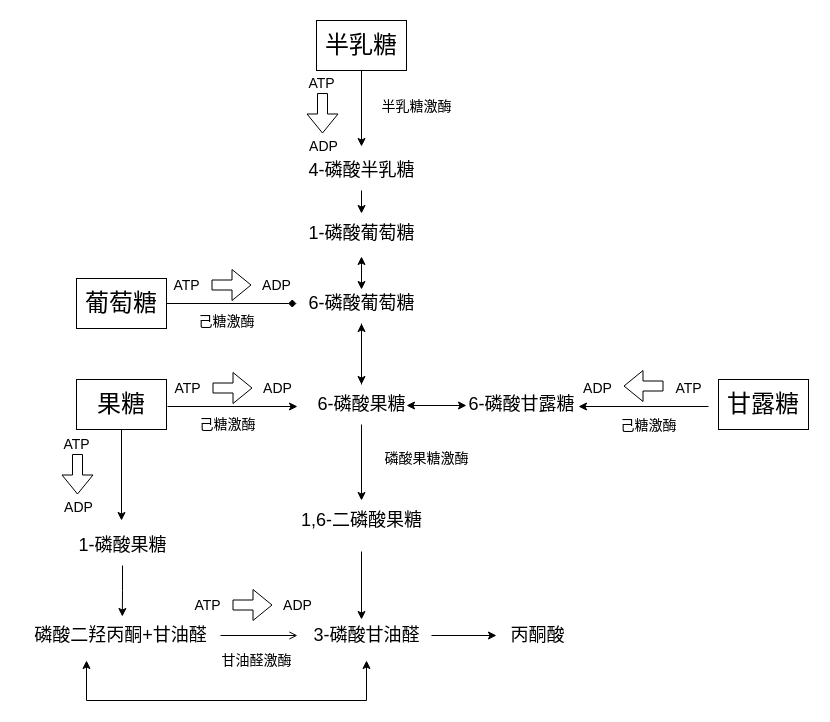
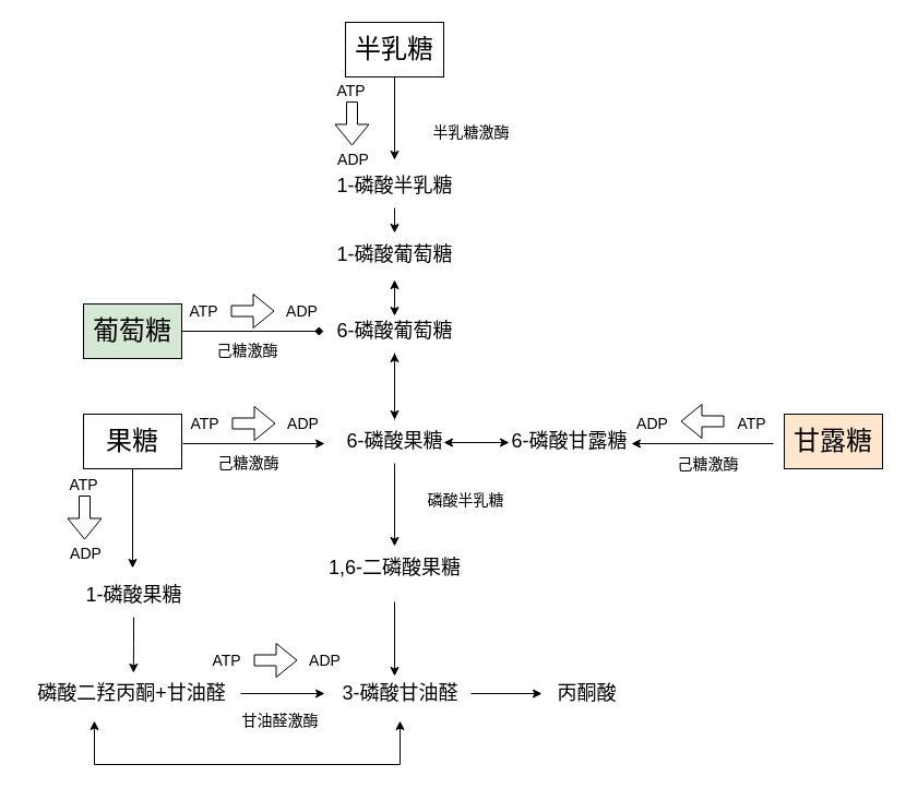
- <mxCell id="30" value="&lt;font style=&quot;font-size: 14px;&quot;&gt;半乳糖激酶&lt;/font&gt;" style="text;html=1;align=center;verticalAlign=middle;resizable=0;points=[];autosize=1;strokeColor=none;fillColor=none;" vertex="1" parent="1"><mxGeometry x="371" y="91" width="90" height="30" as="geometry" /></mxCell>
+ <mxCell id="30" value="&lt;font style=&quot;font-size: 14px;&quot;&gt;半乳糖激酶&lt;/font&gt;" style="text;html=1;align=center;verticalAlign=middle;resizable=0;points=[];autosize=1;strokeColor=none;fillColor=none;" vertex="1" parent="1"><mxGeometry x="386" y="106" width="90" height="30" as="geometry" /></mxCell>
- <mxCell id="29" value="&lt;font style=&quot;font-size: 18px;&quot;&gt;4-磷酸半乳糖&lt;/font&gt;" style="text;html=1;align=center;verticalAlign=middle;resizable=0;points=[];autosize=1;strokeColor=none;fillColor=none;" vertex="1" parent="1"><mxGeometry x="296" y="150" width="130" height="40" as="geometry" /></mxCell>
+ <mxCell id="29" value="&lt;font style=&quot;font-size: 18px;&quot;&gt;1-磷酸半乳糖&lt;/font&gt;" style="text;html=1;align=center;verticalAlign=middle;resizable=0;points=[];autosize=1;strokeColor=none;fillColor=none;" vertex="1" parent="1"><mxGeometry x="296" y="150" width="130" height="40" as="geometry" /></mxCell>
- <mxCell id="3" value="&lt;font style=&quot;font-size: 24px;&quot;&gt;葡萄糖&lt;/font&gt;" style="rounded=0;whiteSpace=wrap;html=1;" vertex="1" parent="1"><mxGeometry x="76" y="278" width="90" height="50" as="geometry" /></mxCell>
+ <mxCell id="3" value="&lt;font style=&quot;font-size: 24px;&quot;&gt;葡萄糖&lt;/font&gt;" style="rounded=0;whiteSpace=wrap;html=1;fillColor=#d5e8d4;" vertex="1" parent="1"><mxGeometry x="76" y="278" width="90" height="50" as="geometry" /></mxCell>
- <mxCell id="20" value="&lt;font style=&quot;font-size: 24px;&quot;&gt;甘露糖&lt;/font&gt;" style="rounded=0;whiteSpace=wrap;html=1;" vertex="1" parent="1"><mxGeometry x="718" y="379" width="90" height="50" as="geometry" /></mxCell>
+ <mxCell id="20" value="&lt;font style=&quot;font-size: 24px;&quot;&gt;甘露糖&lt;/font&gt;" style="rounded=0;whiteSpace=wrap;html=1;fillColor=#ffe6cc;" vertex="1" parent="1"><mxGeometry x="718" y="379" width="90" height="50" as="geometry" /></mxCell>
- <mxCell id="53" value="&lt;font style=&quot;font-size: 14px;&quot;&gt;磷酸果糖激酶&lt;/font&gt;" style="text;html=1;align=center;verticalAlign=middle;resizable=0;points=[];autosize=1;strokeColor=none;fillColor=none;" vertex="1" parent="1"><mxGeometry x="371" y="443" width="110" height="30" as="geometry" /></mxCell>
+ <mxCell id="53" value="&lt;font style=&quot;font-size: 14px;&quot;&gt;磷酸半乳糖&lt;/font&gt;" style="text;html=1;align=center;verticalAlign=middle;resizable=0;points=[];autosize=1;strokeColor=none;fillColor=none;" vertex="1" parent="1"><mxGeometry x="371" y="443" width="110" height="30" as="geometry" /></mxCell>
- <mxCell id="44" style="edgeStyle=orthogonalEdgeStyle;rounded=0;orthogonalLoop=1;jettySize=auto;html=1;entryX=-0.031;entryY=0.5;entryDx=0;entryDy=0;entryPerimeter=0;endArrow=open;" edge="1" parent="1" source="38" target="43"><mxGeometry relative="1" as="geometry" /></mxCell>
+ <mxCell id="44" style="edgeStyle=orthogonalEdgeStyle;rounded=0;orthogonalLoop=1;jettySize=auto;html=1;entryX=-0.031;entryY=0.5;entryDx=0;entryDy=0;entryPerimeter=0;" edge="1" parent="1" source="38" target="43"><mxGeometry relative="1" as="geometry" /></mxCell>
